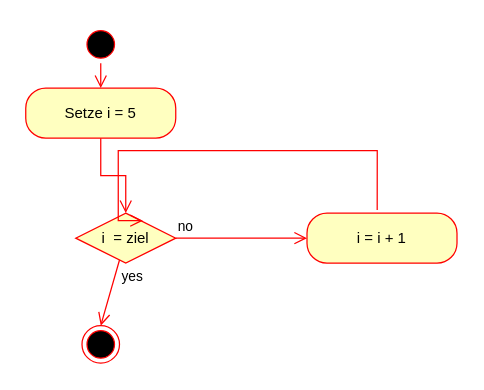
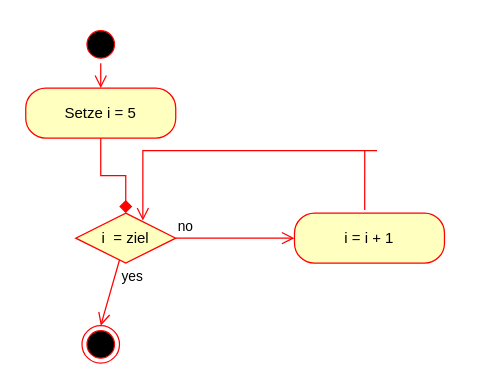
- <mxCell id="5" value="" style="edgeStyle=orthogonalEdgeStyle;html=1;verticalAlign=bottom;endArrow=open;endSize=8;strokeColor=#ff0000;rounded=0;entryX=0.5;entryY=0;entryDx=0;entryDy=0;" parent="1" source="4" target="6" edge="1"><mxGeometry relative="1" as="geometry"><mxPoint x="80" y="220" as="targetPoint" /></mxGeometry></mxCell>
+ <mxCell id="5" value="" style="edgeStyle=orthogonalEdgeStyle;html=1;verticalAlign=bottom;endArrow=diamond;endSize=8;strokeColor=#ff0000;rounded=0;entryX=0.5;entryY=0;entryDx=0;entryDy=0;" parent="1" source="4" target="6" edge="1"><mxGeometry relative="1" as="geometry"><mxPoint x="80" y="220" as="targetPoint" /></mxGeometry></mxCell>
- <mxCell id="10" value="i = i + 1" style="rounded=1;whiteSpace=wrap;html=1;arcSize=40;fontColor=#000000;fillColor=#ffffc0;strokeColor=#ff0000;" parent="1" vertex="1"><mxGeometry x="245" y="170" width="120" height="40" as="geometry" /></mxCell>
+ <mxCell id="10" value="i = i + 1" style="rounded=1;whiteSpace=wrap;html=1;arcSize=40;fontColor=#000000;fillColor=#ffffc0;strokeColor=#ff0000;" parent="1" vertex="1"><mxGeometry x="235" y="170" width="120" height="40" as="geometry" /></mxCell>
